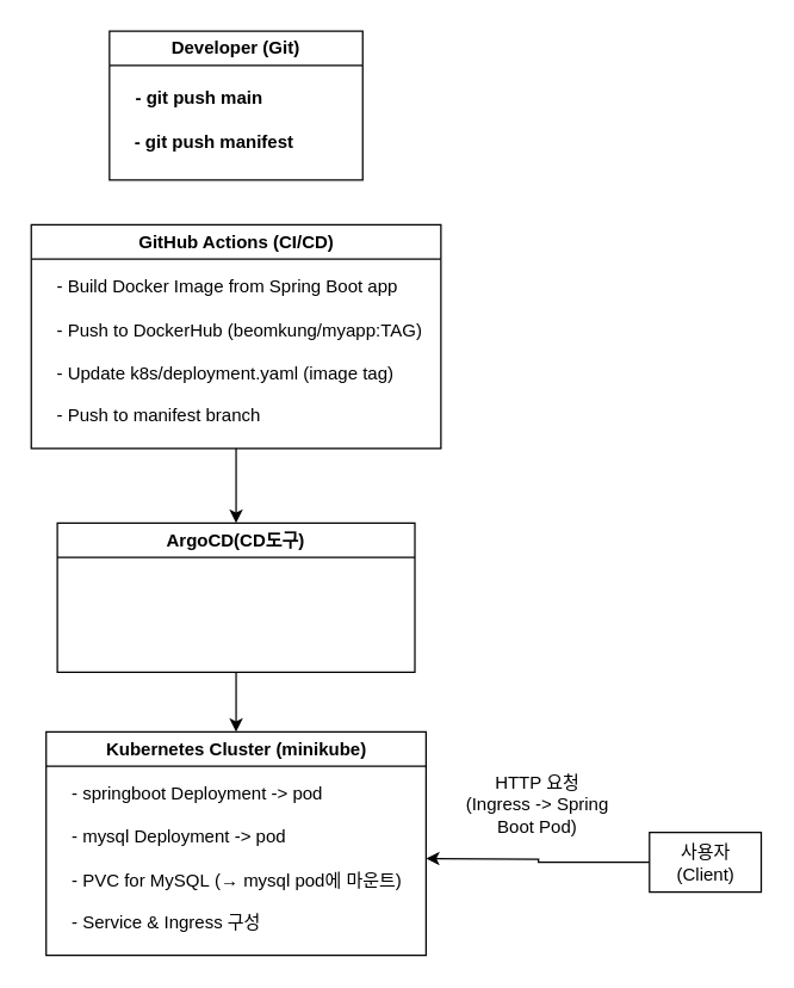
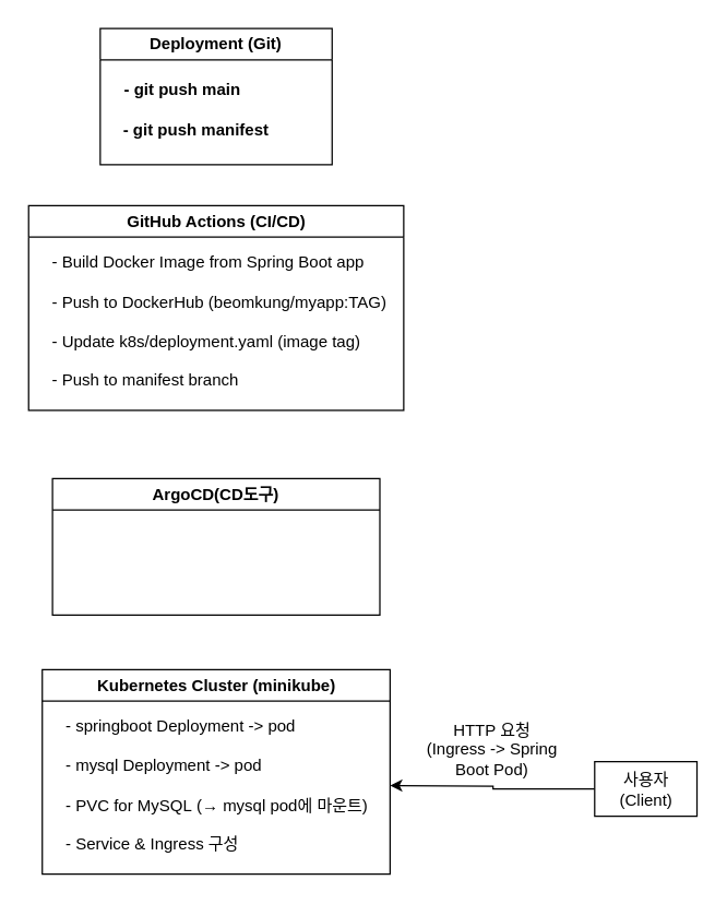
- <mxCell id="2" value="Developer (Git)" style="swimlane;whiteSpace=wrap;html=1;" vertex="1" parent="1"><mxGeometry x="73" y="20" width="170" height="100" as="geometry" /></mxCell>
+ <mxCell id="2" value="Deployment (Git)" style="swimlane;whiteSpace=wrap;html=1;" vertex="1" parent="1"><mxGeometry x="73" y="20" width="170" height="100" as="geometry" /></mxCell>
- <mxCell id="5" style="edgeStyle=orthogonalEdgeStyle;rounded=0;orthogonalLoop=1;jettySize=auto;html=1;exitX=0.5;exitY=1;exitDx=0;exitDy=0;entryX=0.5;entryY=0;entryDx=0;entryDy=0;" edge="1" parent="1" source="6" target="9"><mxGeometry relative="1" as="geometry" /></mxCell>
- <mxCell id="8" style="edgeStyle=orthogonalEdgeStyle;rounded=0;orthogonalLoop=1;jettySize=auto;html=1;exitX=0.5;exitY=1;exitDx=0;exitDy=0;entryX=0.5;entryY=0;entryDx=0;entryDy=0;" edge="1" parent="1" source="9" target="10"><mxGeometry relative="1" as="geometry" /></mxCell>
- <mxCell id="14" value="HTTP 요청&lt;div&gt;(Ingress -&amp;gt; Spring Boot Pod)&lt;/div&gt;" style="text;html=1;align=center;verticalAlign=middle;whiteSpace=wrap;rounded=0;" vertex="1" parent="1"><mxGeometry x="308" y="517.5" width="105" height="42.5" as="geometry" /></mxCell>
+ <mxCell id="14" value="HTTP 요청&lt;div&gt;(Ingress -&amp;gt; Spring Boot Pod)&lt;/div&gt;" style="text;html=1;align=center;verticalAlign=middle;whiteSpace=wrap;rounded=0;" vertex="1" parent="1"><mxGeometry x="308" y="527.5" width="105" height="42.5" as="geometry" /></mxCell>
